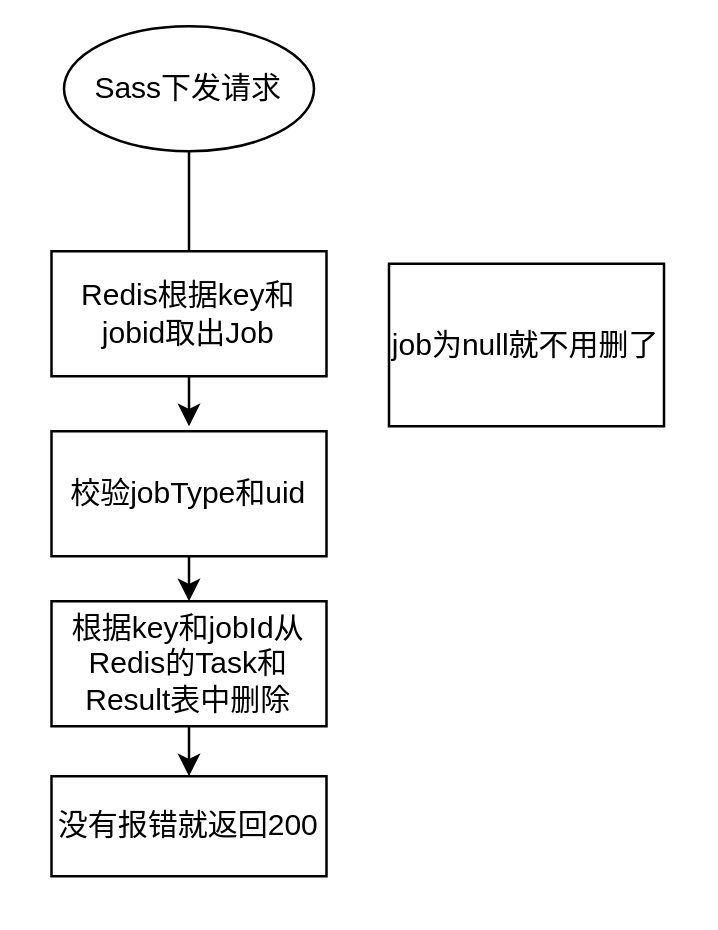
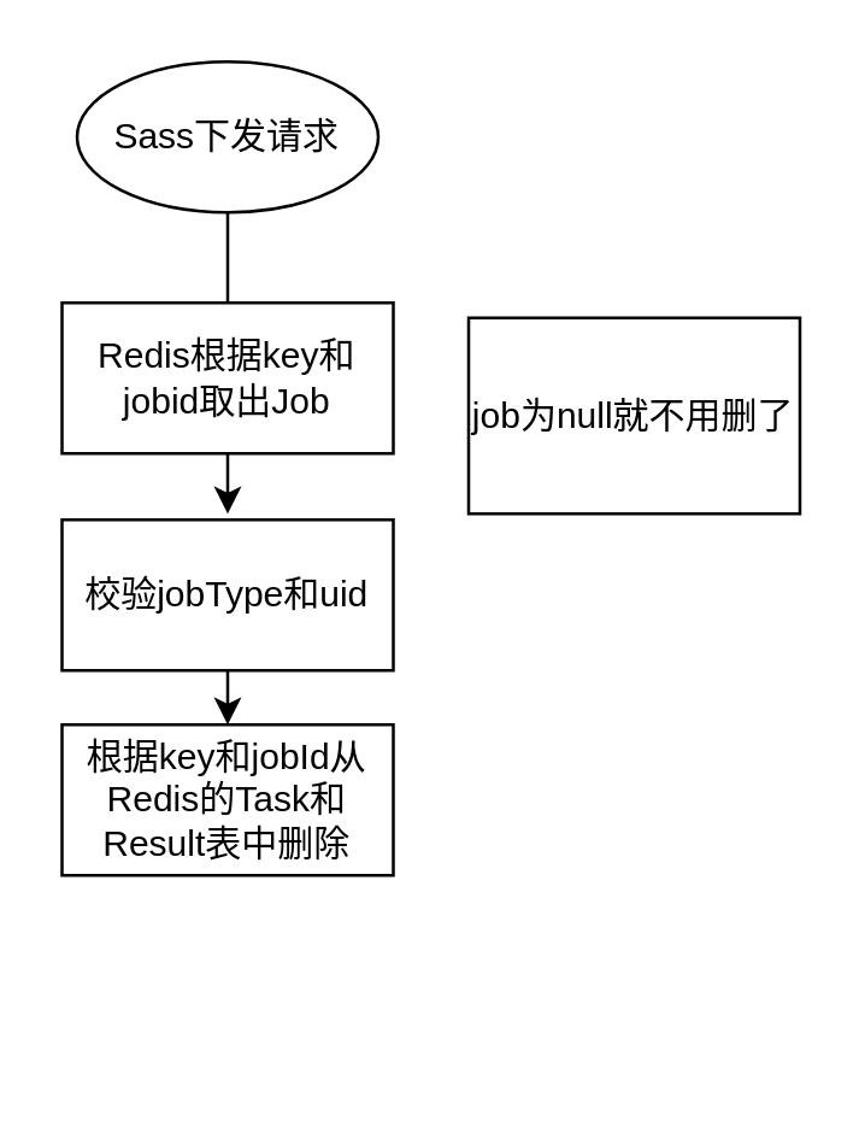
- <mxCell id="3" value="Sass下发请求" style="ellipse;whiteSpace=wrap;html=1;" vertex="1" parent="1"><mxGeometry x="25" y="10" width="100" height="50" as="geometry" /></mxCell>
+ <mxCell id="3" value="Sass下发请求" style="ellipse;whiteSpace=wrap;html=1;" vertex="1" parent="1"><mxGeometry x="25" y="20" width="100" height="50" as="geometry" /></mxCell>
- <mxCell id="9" style="edgeStyle=orthogonalEdgeStyle;rounded=0;orthogonalLoop=1;jettySize=auto;html=1;exitX=0.5;exitY=1;exitDx=0;exitDy=0;entryX=0.5;entryY=0;entryDx=0;entryDy=0;" edge="1" parent="1" source="10" target="11"><mxGeometry relative="1" as="geometry" /></mxCell>
- <mxCell id="11" value="没有报错就返回200" style="html=1;whiteSpace=wrap;" vertex="1" parent="1"><mxGeometry x="20" y="310" width="110" height="40" as="geometry" /></mxCell>
